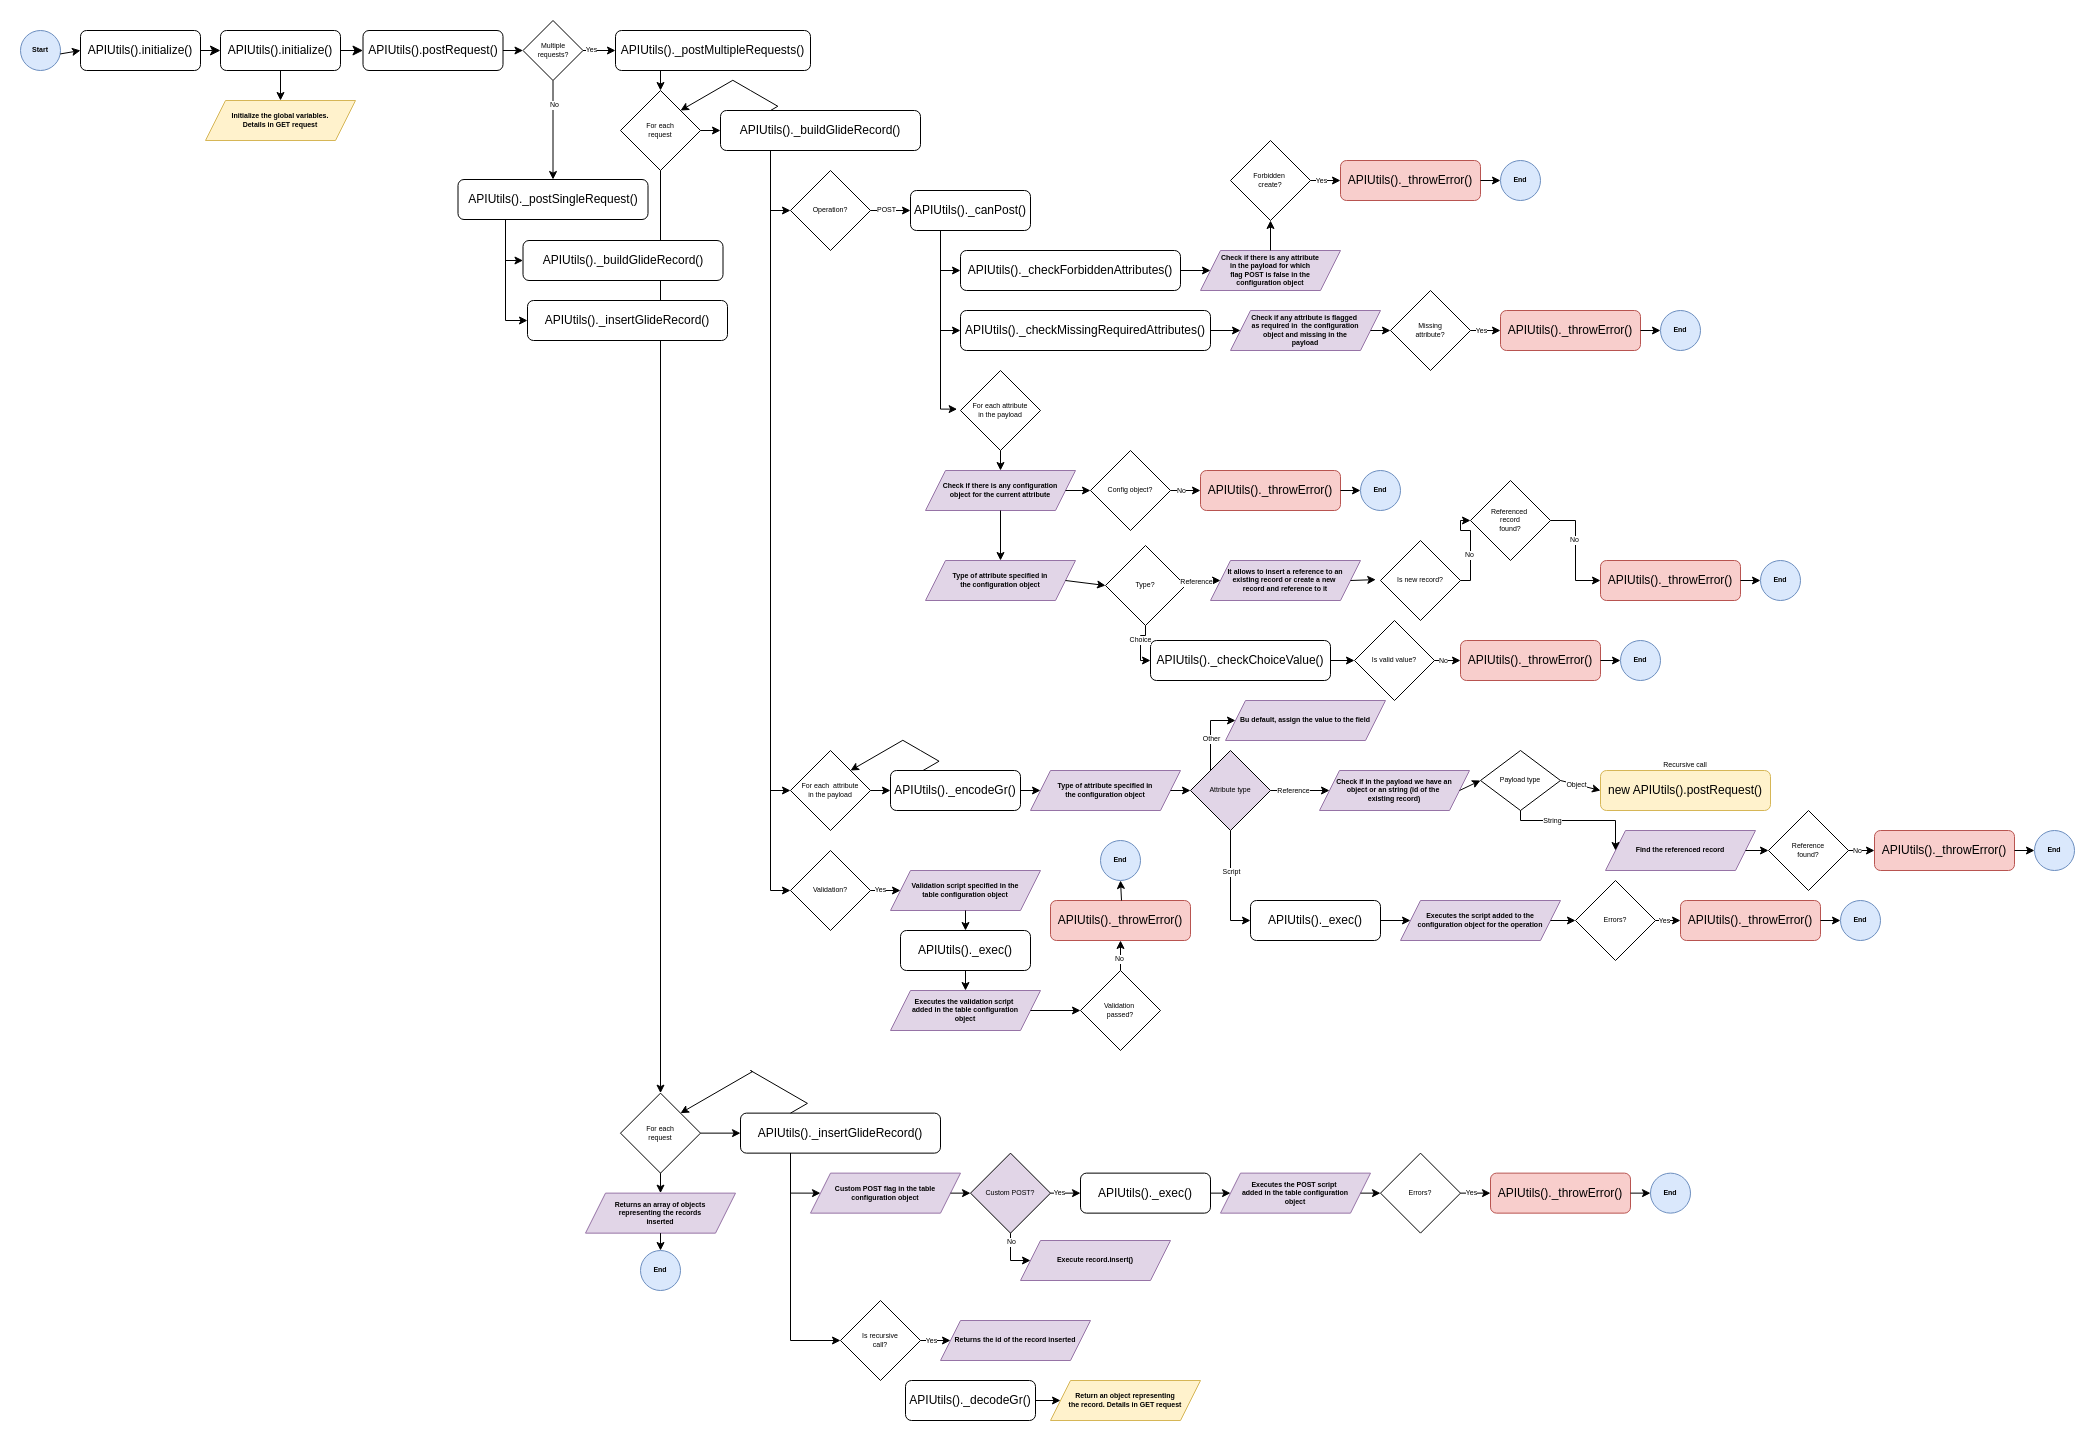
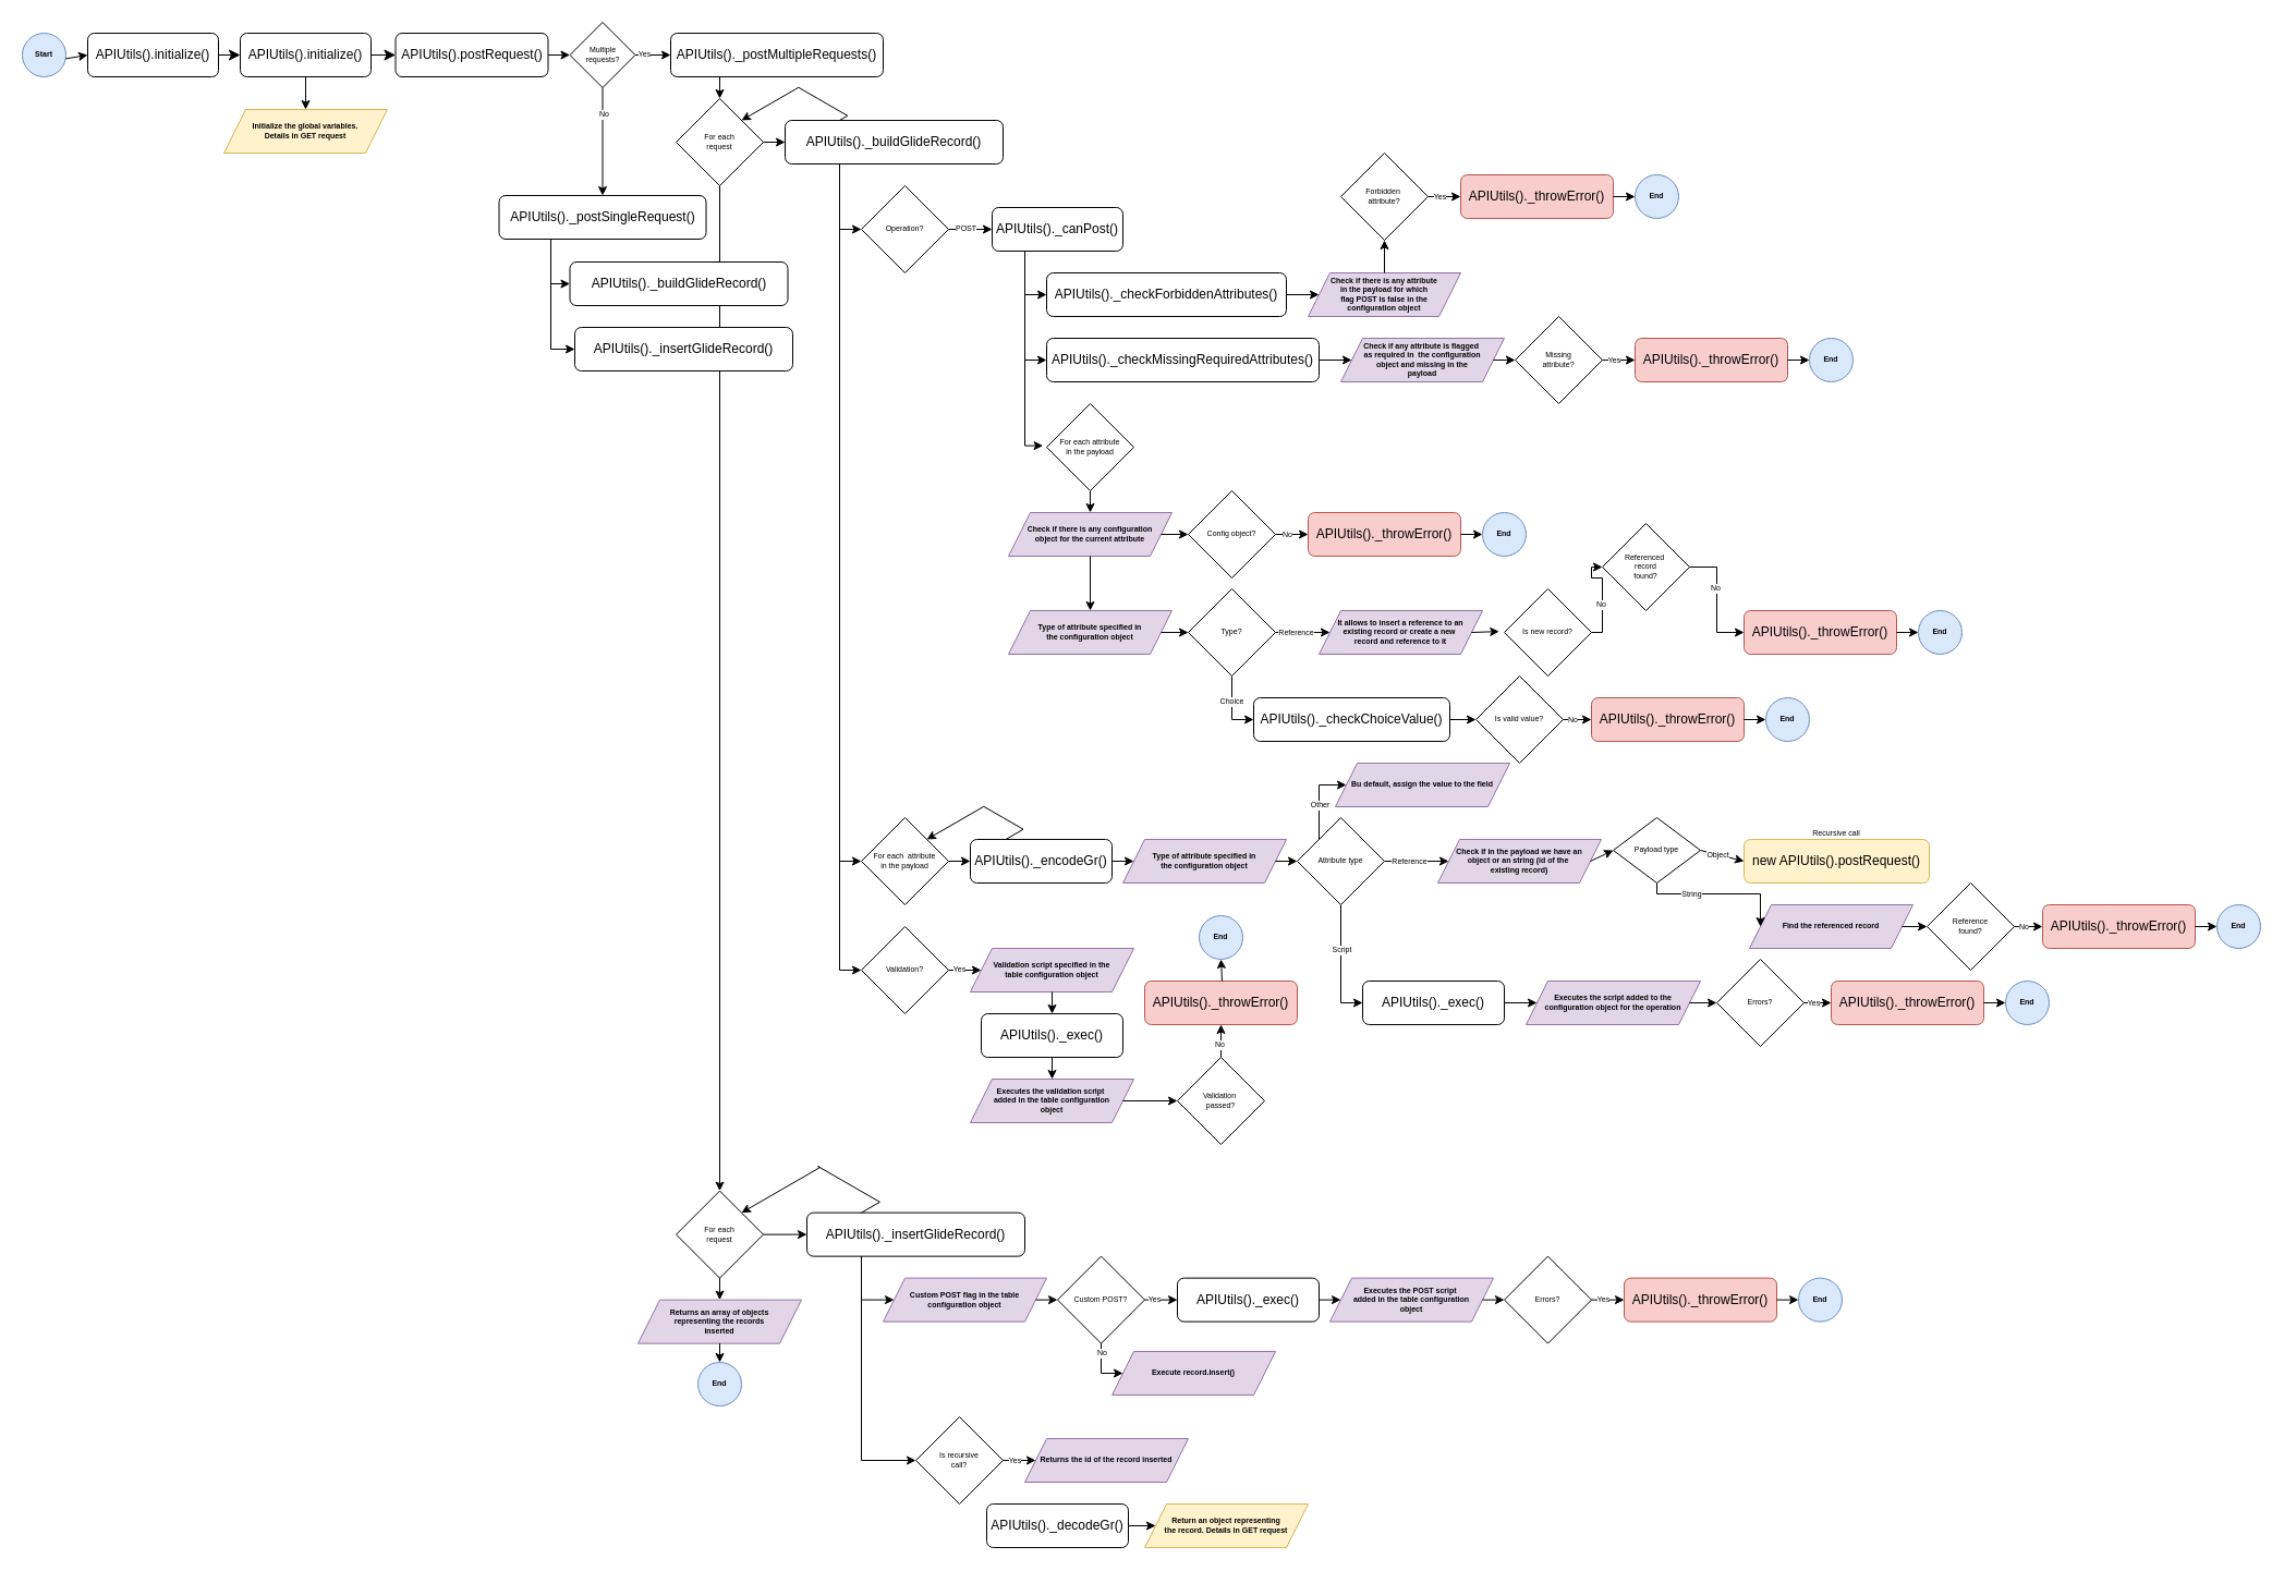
- <mxCell id="64" value="Forbidden&amp;nbsp;&lt;br&gt;create?" style="rhombus;whiteSpace=wrap;html=1;fontSize=7;" vertex="1" parent="1"><mxGeometry x="1230" y="140" width="80" height="80" as="geometry" /></mxCell>
+ <mxCell id="64" value="Forbidden&amp;nbsp;&lt;br&gt;attribute?" style="rhombus;whiteSpace=wrap;html=1;fontSize=7;" vertex="1" parent="1"><mxGeometry x="1230" y="140" width="80" height="80" as="geometry" /></mxCell>
- <mxCell id="52" value="Type?" style="rhombus;whiteSpace=wrap;html=1;fontSize=7;" vertex="1" parent="1"><mxGeometry x="1105" y="545" width="80" height="80" as="geometry" /></mxCell>
+ <mxCell id="52" value="Type?" style="rhombus;whiteSpace=wrap;html=1;fontSize=7;" vertex="1" parent="1"><mxGeometry x="1090" y="540" width="80" height="80" as="geometry" /></mxCell>
- <mxCell id="88" value="Attribute type" style="rhombus;whiteSpace=wrap;html=1;fontSize=7;fillColor=#e1d5e7;" vertex="1" parent="1"><mxGeometry x="1190" y="750" width="80" height="80" as="geometry" /></mxCell>
+ <mxCell id="88" value="Attribute type" style="rhombus;whiteSpace=wrap;html=1;fontSize=7;" vertex="1" parent="1"><mxGeometry x="1190" y="750" width="80" height="80" as="geometry" /></mxCell>
- <mxCell id="128" value="Custom POST?" style="rhombus;whiteSpace=wrap;html=1;fontSize=7;fillColor=#e1d5e7;" vertex="1" parent="1"><mxGeometry x="970" y="1152.64" width="80" height="80" as="geometry" /></mxCell>
+ <mxCell id="128" value="Custom POST?" style="rhombus;whiteSpace=wrap;html=1;fontSize=7;" vertex="1" parent="1"><mxGeometry x="970" y="1152.64" width="80" height="80" as="geometry" /></mxCell>
